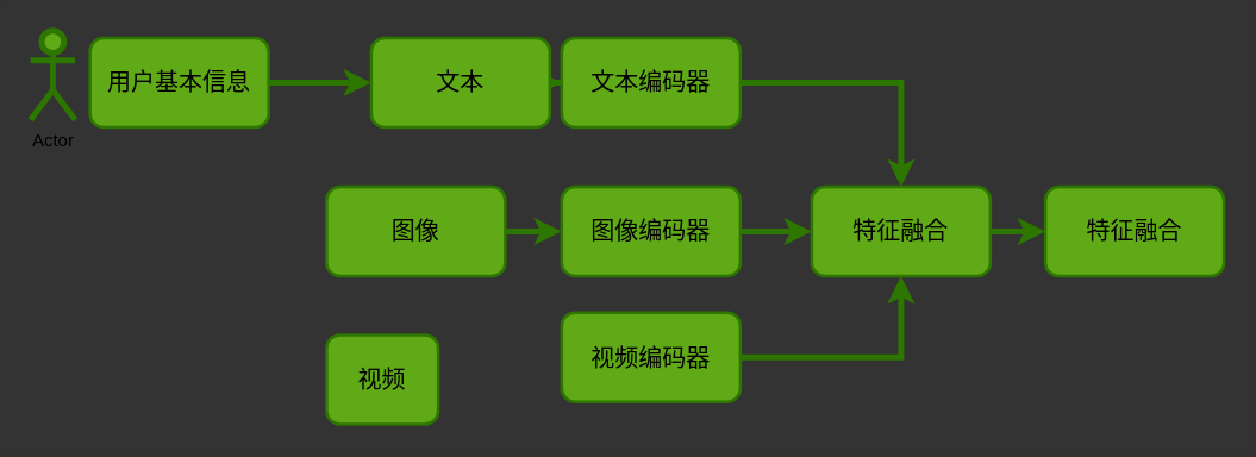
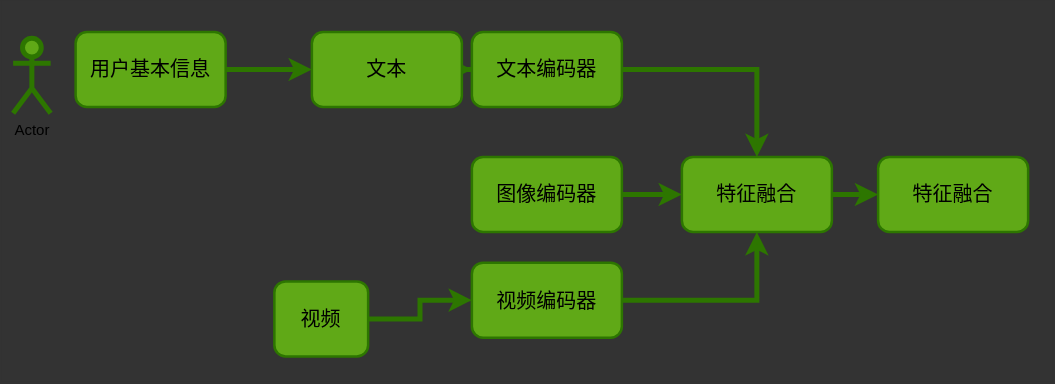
- <mxCell id="10" value="Actor" style="shape=umlActor;verticalLabelPosition=bottom;verticalAlign=top;html=1;outlineConnect=0;fillColor=#60a917;fontColor=default;strokeColor=#2D7600;rounded=1;labelBackgroundColor=none;strokeWidth=4;" vertex="1" parent="1"><mxGeometry x="20" y="20" width="30" height="60" as="geometry" /></mxCell>
+ <mxCell id="10" value="Actor" style="shape=umlActor;verticalLabelPosition=bottom;verticalAlign=top;html=1;outlineConnect=0;fillColor=#60a917;fontColor=default;strokeColor=#2D7600;rounded=1;labelBackgroundColor=none;strokeWidth=4;" vertex="1" parent="1"><mxGeometry x="10" y="30" width="30" height="60" as="geometry" /></mxCell>
- <mxCell id="5" value="图像" style="rounded=1;whiteSpace=wrap;html=1;fontSize=16;fillColor=#60a917;fontColor=default;strokeColor=#2D7600;labelBackgroundColor=none;strokeWidth=2;" vertex="1" parent="1"><mxGeometry x="219" y="125" width="120" height="60" as="geometry" /></mxCell>
- <mxCell id="4" value="" style="edgeStyle=orthogonalEdgeStyle;rounded=0;orthogonalLoop=1;jettySize=auto;html=1;fontColor=#4A890B;fillColor=#60a917;strokeColor=#2D7600;strokeWidth=4;" edge="1" parent="1" source="5" target="14"><mxGeometry relative="1" as="geometry" /></mxCell>
+ <mxCell id="6" value="" style="edgeStyle=orthogonalEdgeStyle;rounded=0;orthogonalLoop=1;jettySize=auto;html=1;strokeColor=#2D7600;strokeWidth=4;" edge="1" parent="1" source="7" target="16"><mxGeometry relative="1" as="geometry" /></mxCell>
